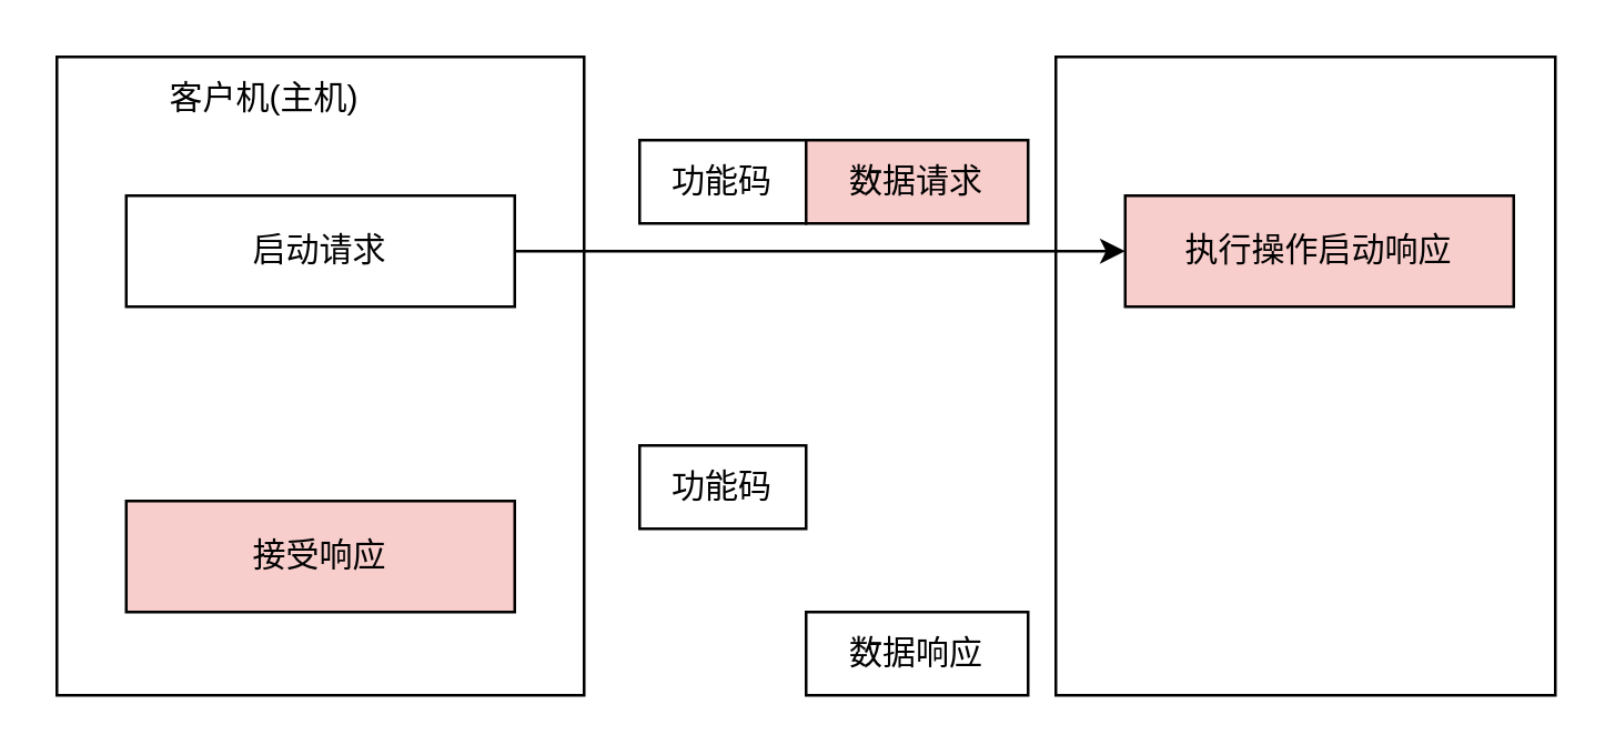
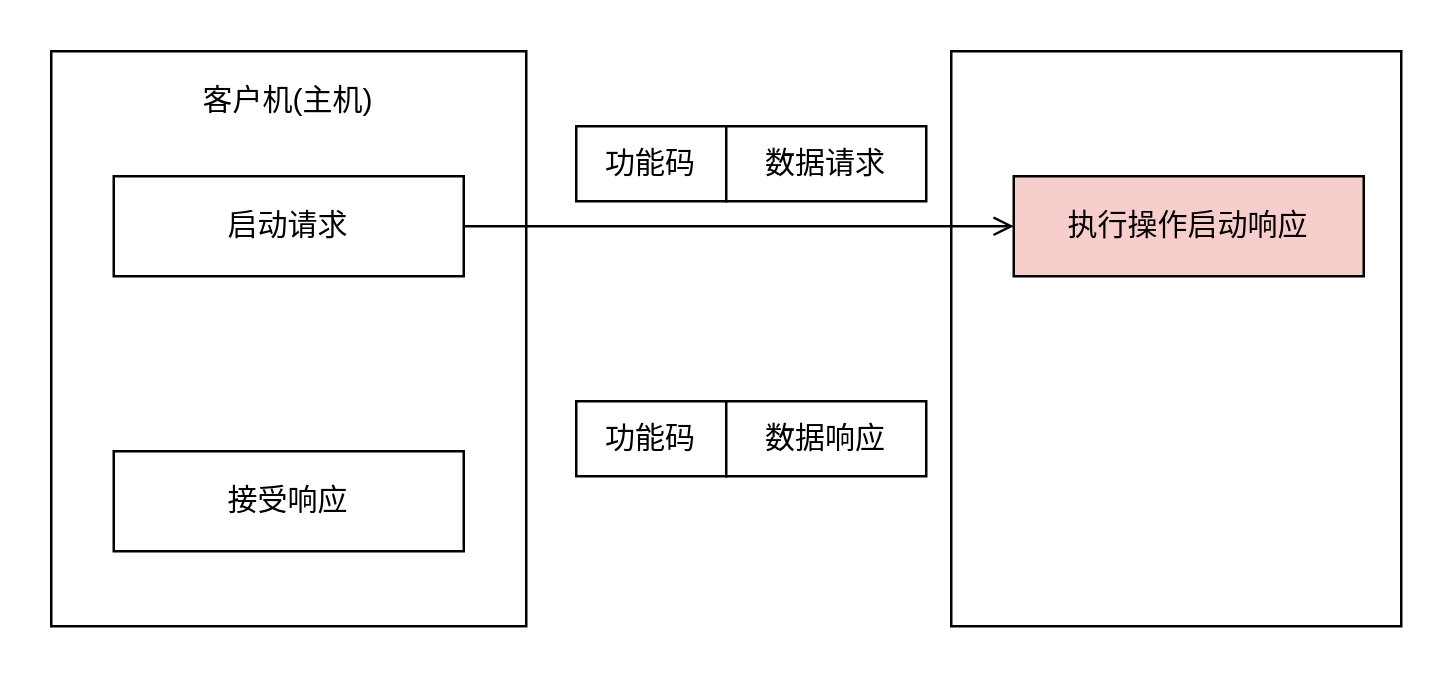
- <mxCell id="12" value="客户机(主机)" style="text;html=1;strokeColor=none;fillColor=none;align=center;verticalAlign=middle;whiteSpace=wrap;rounded=0;" vertex="1" parent="1"><mxGeometry x="55" y="25" width="80" height="20" as="geometry" /></mxCell>
+ <mxCell id="12" value="客户机(主机)" style="text;html=1;strokeColor=none;fillColor=none;align=center;verticalAlign=middle;whiteSpace=wrap;rounded=0;" vertex="1" parent="1"><mxGeometry x="75" y="30" width="80" height="20" as="geometry" /></mxCell>
- <mxCell id="6" value="数据请求" style="rounded=0;whiteSpace=wrap;html=1;fillColor=#f8cecc;" vertex="1" parent="1"><mxGeometry x="290" y="50" width="80" height="30" as="geometry" /></mxCell>
+ <mxCell id="6" value="数据请求" style="rounded=0;whiteSpace=wrap;html=1;" vertex="1" parent="1"><mxGeometry x="290" y="50" width="80" height="30" as="geometry" /></mxCell>
- <mxCell id="9" value="" style="endArrow=classic;html=1;exitX=1;exitY=0.5;exitDx=0;exitDy=0;entryX=0;entryY=0.5;entryDx=0;entryDy=0;" edge="1" parent="1" source="3" target="8"><mxGeometry width="50" height="50" relative="1" as="geometry"><mxPoint x="200" y="89.5" as="sourcePoint" /><mxPoint x="390" y="90" as="targetPoint" /></mxGeometry></mxCell>
+ <mxCell id="9" value="" style="endArrow=open;html=1;exitX=1;exitY=0.5;exitDx=0;exitDy=0;entryX=0;entryY=0.5;entryDx=0;entryDy=0;" edge="1" parent="1" source="3" target="8"><mxGeometry width="50" height="50" relative="1" as="geometry"><mxPoint x="200" y="89.5" as="sourcePoint" /><mxPoint x="390" y="90" as="targetPoint" /></mxGeometry></mxCell>
- <mxCell id="4" value="接受响应" style="rounded=0;whiteSpace=wrap;html=1;fillColor=#f8cecc;" vertex="1" parent="1"><mxGeometry x="45" y="180" width="140" height="40" as="geometry" /></mxCell>
+ <mxCell id="4" value="接受响应" style="rounded=0;whiteSpace=wrap;html=1;" vertex="1" parent="1"><mxGeometry x="45" y="180" width="140" height="40" as="geometry" /></mxCell>
- <mxCell id="11" value="数据响应" style="rounded=0;whiteSpace=wrap;html=1;" vertex="1" parent="1"><mxGeometry x="290" y="220" width="80" height="30" as="geometry" /></mxCell>
+ <mxCell id="11" value="数据响应" style="rounded=0;whiteSpace=wrap;html=1;" vertex="1" parent="1"><mxGeometry x="290" y="160" width="80" height="30" as="geometry" /></mxCell>
